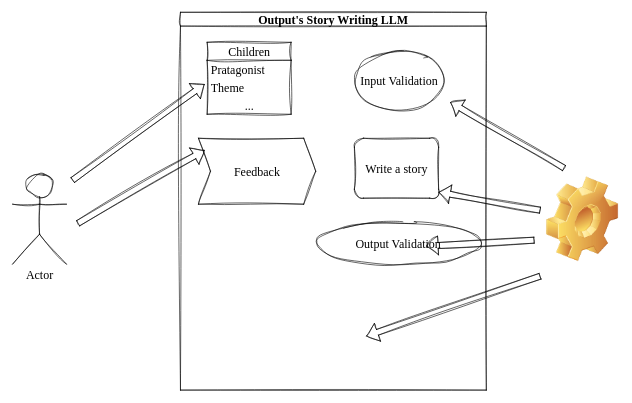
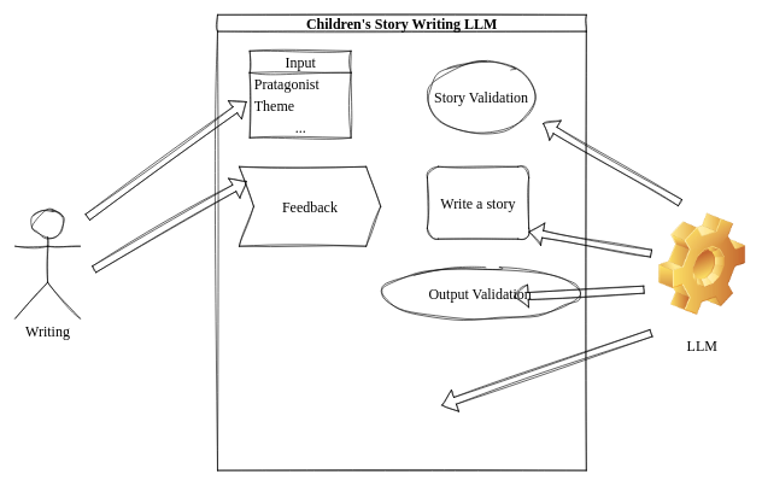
- <mxCell id="5" value="Output's Story Writing LLM" style="swimlane;whiteSpace=wrap;html=1;sketch=1;hachureGap=4;jiggle=2;curveFitting=1;fontFamily=Architects Daughter;fontSource=https%3A%2F%2Ffonts.googleapis.com%2Fcss%3Ffamily%3DArchitects%2BDaughter;fontSize=20;" vertex="1" parent="1"><mxGeometry x="300" y="20" width="510" height="630" as="geometry" /></mxCell>
+ <mxCell id="5" value="Children's Story Writing LLM" style="swimlane;whiteSpace=wrap;html=1;sketch=1;hachureGap=4;jiggle=2;curveFitting=1;fontFamily=Architects Daughter;fontSource=https%3A%2F%2Ffonts.googleapis.com%2Fcss%3Ffamily%3DArchitects%2BDaughter;fontSize=20;" vertex="1" parent="1"><mxGeometry x="300" y="20" width="510" height="630" as="geometry" /></mxCell>
- <mxCell id="6" value="Children" style="swimlane;fontStyle=0;childLayout=stackLayout;horizontal=1;startSize=30;horizontalStack=0;resizeParent=1;resizeParentMax=0;resizeLast=0;collapsible=1;marginBottom=0;whiteSpace=wrap;html=1;sketch=1;hachureGap=4;jiggle=2;curveFitting=1;fontFamily=Architects Daughter;fontSource=https%3A%2F%2Ffonts.googleapis.com%2Fcss%3Ffamily%3DArchitects%2BDaughter;fontSize=20;" vertex="1" parent="5"><mxGeometry x="44.5" y="50" width="140" height="120" as="geometry" /></mxCell>
+ <mxCell id="6" value="Input" style="swimlane;fontStyle=0;childLayout=stackLayout;horizontal=1;startSize=30;horizontalStack=0;resizeParent=1;resizeParentMax=0;resizeLast=0;collapsible=1;marginBottom=0;whiteSpace=wrap;html=1;sketch=1;hachureGap=4;jiggle=2;curveFitting=1;fontFamily=Architects Daughter;fontSource=https%3A%2F%2Ffonts.googleapis.com%2Fcss%3Ffamily%3DArchitects%2BDaughter;fontSize=20;" vertex="1" parent="5"><mxGeometry x="44.5" y="50" width="140" height="120" as="geometry" /></mxCell>
- <mxCell id="10" value="Input Validation" style="ellipse;whiteSpace=wrap;html=1;sketch=1;hachureGap=4;jiggle=2;curveFitting=1;fontFamily=Architects Daughter;fontSource=https%3A%2F%2Ffonts.googleapis.com%2Fcss%3Ffamily%3DArchitects%2BDaughter;fontSize=20;fillColor=none;" vertex="1" parent="5"><mxGeometry x="290" y="64" width="150" height="100" as="geometry" /></mxCell>
+ <mxCell id="10" value="Story Validation" style="ellipse;whiteSpace=wrap;html=1;sketch=1;hachureGap=4;jiggle=2;curveFitting=1;fontFamily=Architects Daughter;fontSource=https%3A%2F%2Ffonts.googleapis.com%2Fcss%3Ffamily%3DArchitects%2BDaughter;fontSize=20;fillColor=none;" vertex="1" parent="5"><mxGeometry x="290" y="64" width="150" height="100" as="geometry" /></mxCell>
- <mxCell id="2" value="Actor" style="shape=umlActor;verticalLabelPosition=bottom;verticalAlign=top;html=1;outlineConnect=0;sketch=1;hachureGap=4;jiggle=2;curveFitting=1;fontFamily=Architects Daughter;fontSource=https%3A%2F%2Ffonts.googleapis.com%2Fcss%3Ffamily%3DArchitects%2BDaughter;fontSize=20;" vertex="1" parent="1"><mxGeometry x="20" y="290" width="90" height="150" as="geometry" /></mxCell>
+ <mxCell id="2" value="Writing" style="shape=umlActor;verticalLabelPosition=bottom;verticalAlign=top;html=1;outlineConnect=0;sketch=1;hachureGap=4;jiggle=2;curveFitting=1;fontFamily=Architects Daughter;fontSource=https%3A%2F%2Ffonts.googleapis.com%2Fcss%3Ffamily%3DArchitects%2BDaughter;fontSize=20;" vertex="1" parent="1"><mxGeometry x="20" y="290" width="90" height="150" as="geometry" /></mxCell>
+ <mxCell id="4" value="LLM" style="text;html=1;align=center;verticalAlign=middle;resizable=0;points=[];autosize=1;strokeColor=none;fillColor=none;fontSize=20;fontFamily=Architects Daughter;" vertex="1" parent="1"><mxGeometry x="935.1" y="457" width="70" height="40" as="geometry" /></mxCell>
